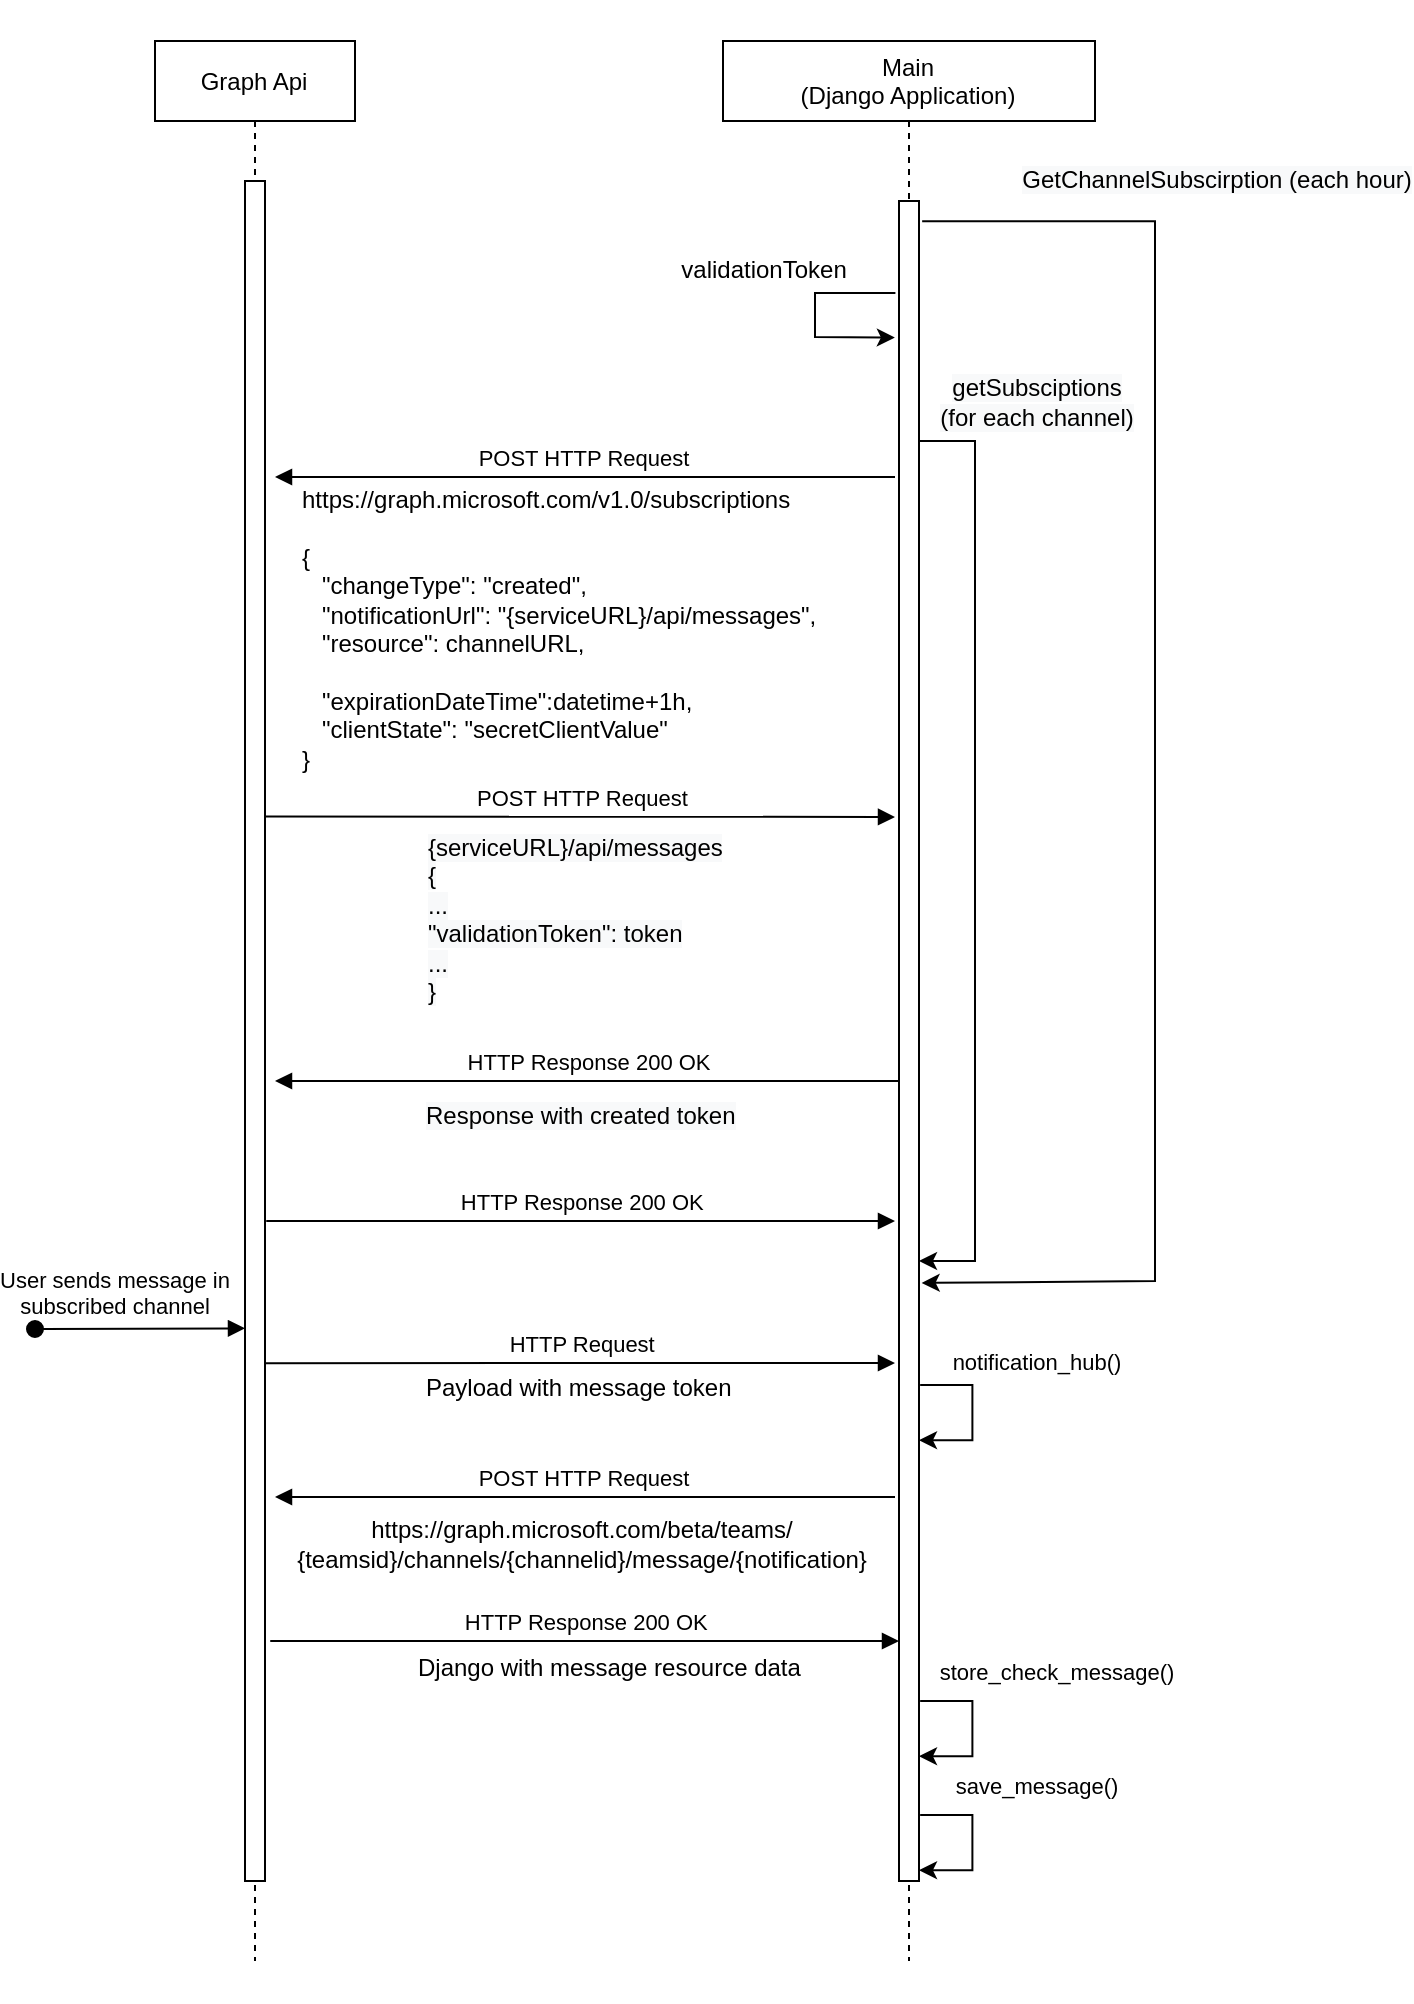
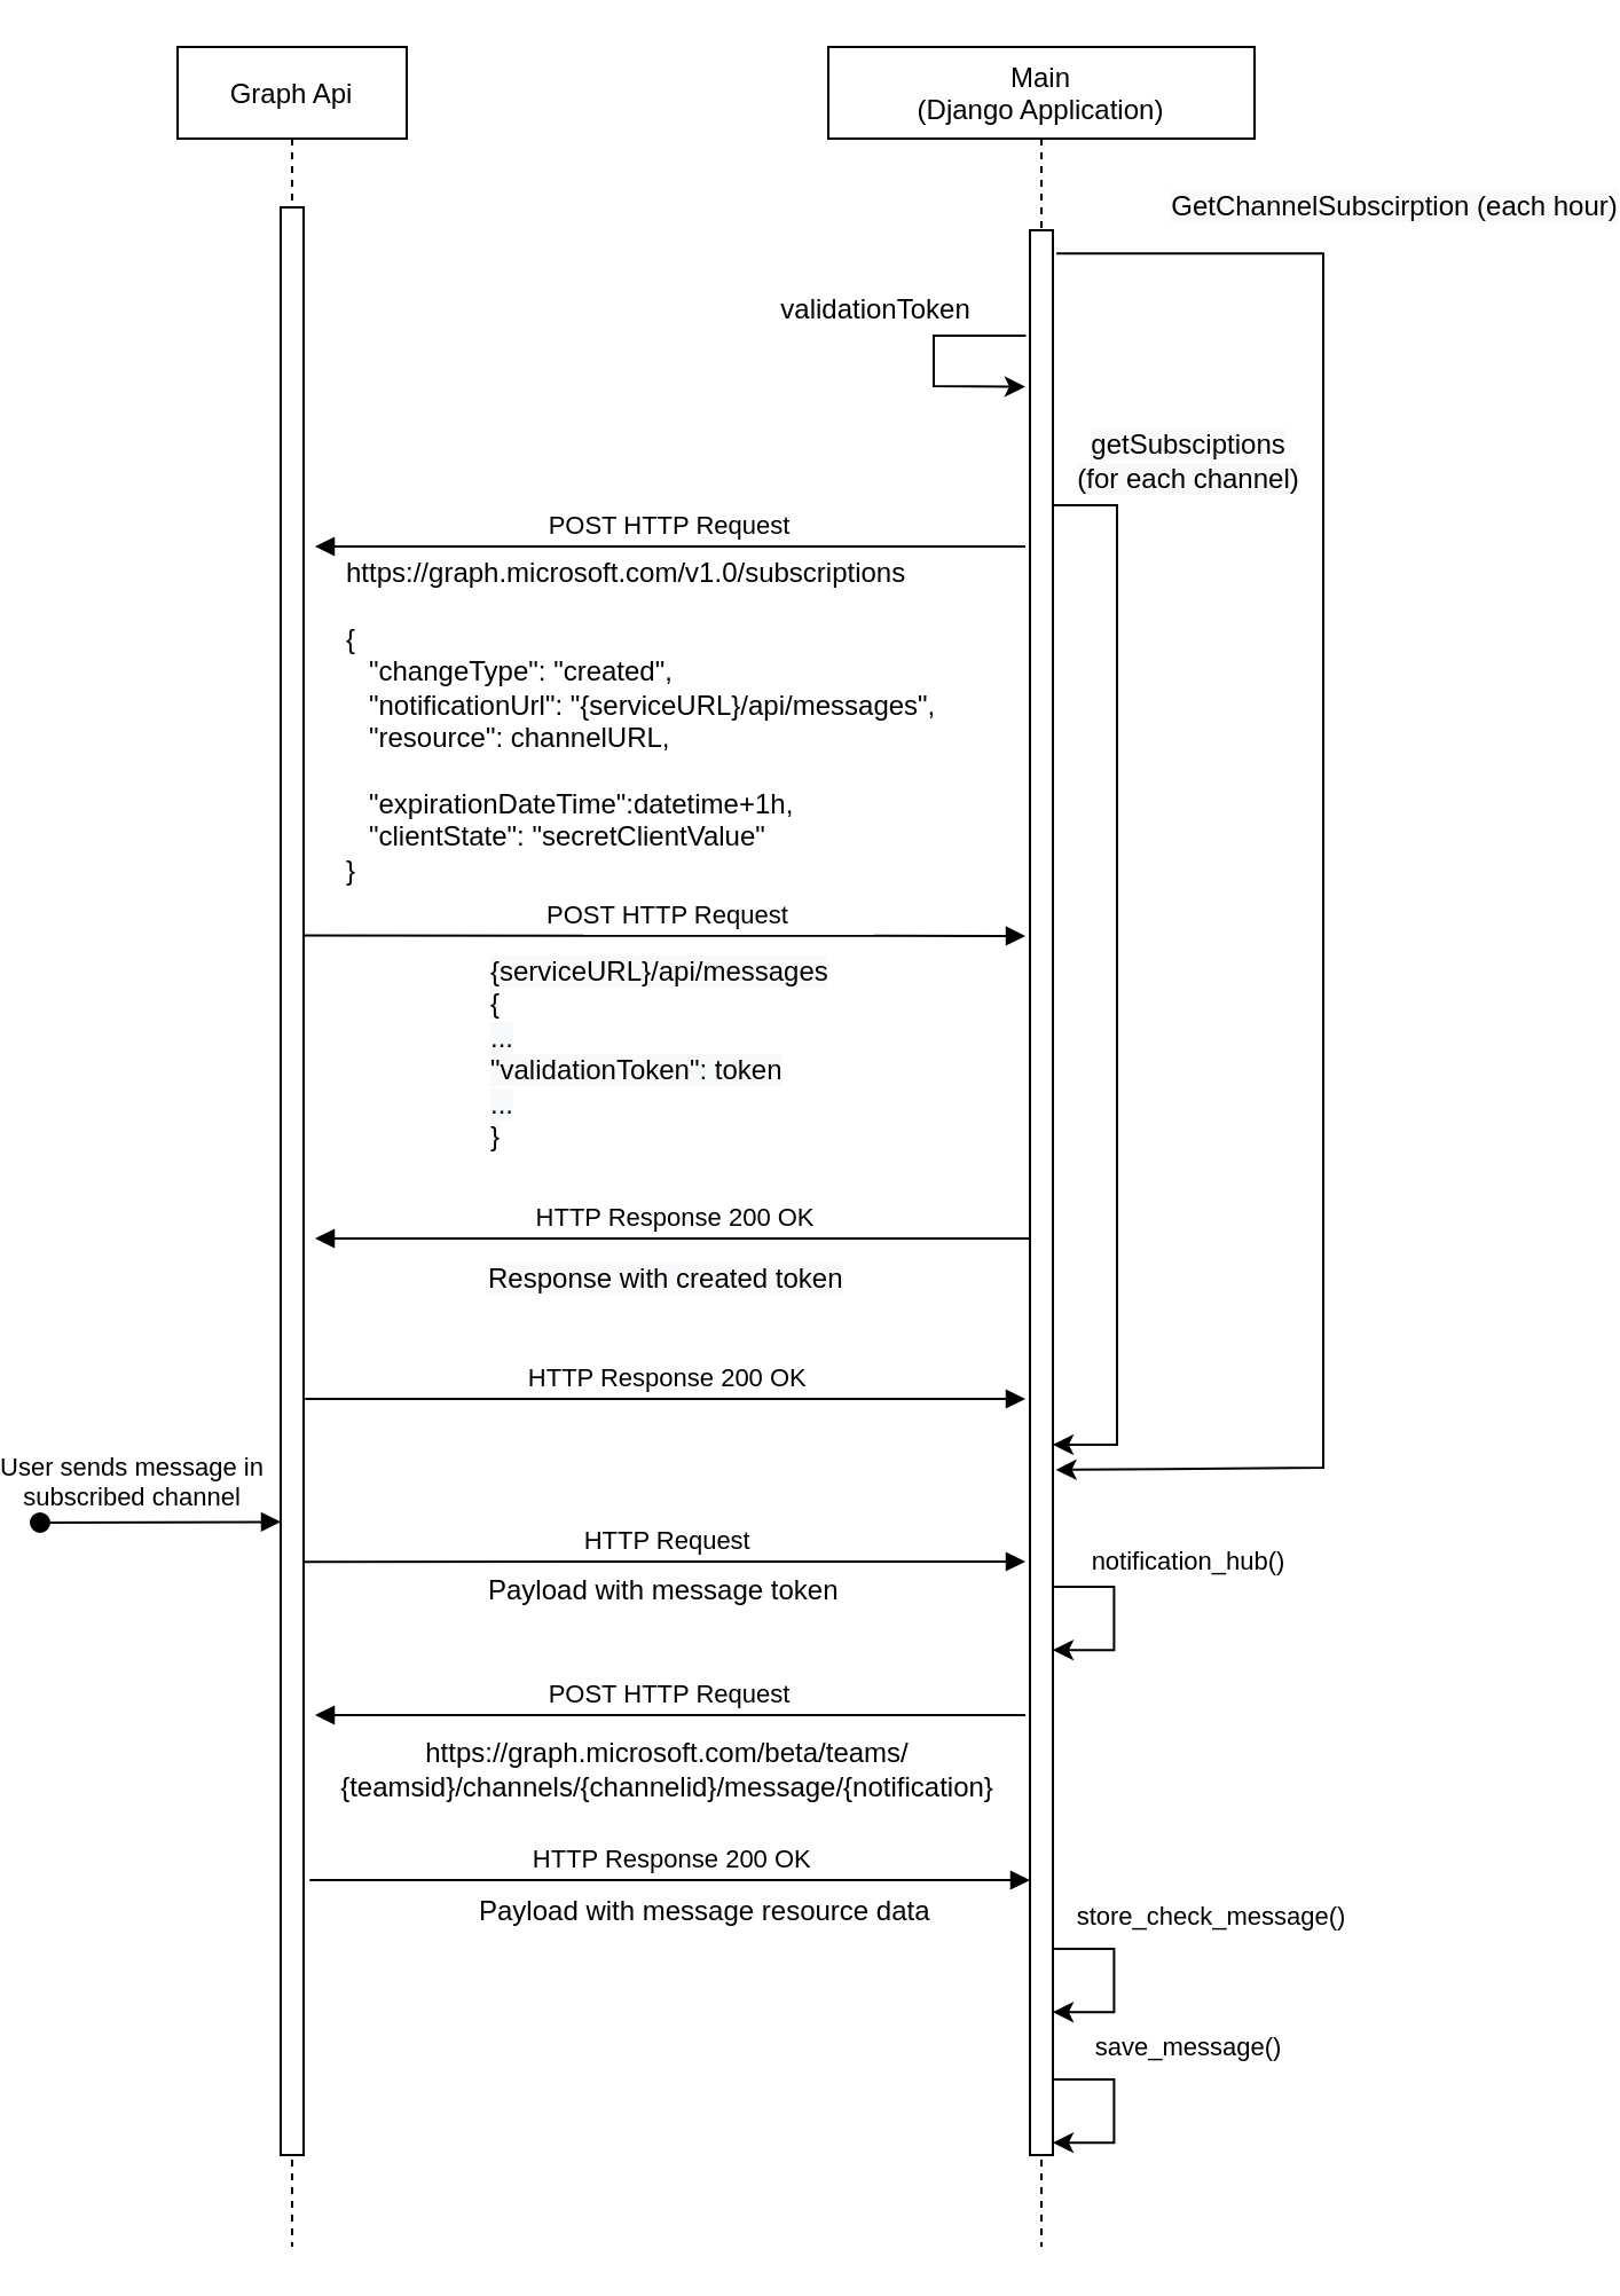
- <mxCell id="31" value="&lt;font face=&quot;helvetica&quot;&gt;Django with message resource data&lt;/font&gt;" style="text;whiteSpace=wrap;html=1;" parent="1" vertex="1"><mxGeometry x="150" y="820" width="225" height="30" as="geometry" /></mxCell>
+ <mxCell id="31" value="&lt;font face=&quot;helvetica&quot;&gt;Payload with message resource data&lt;/font&gt;" style="text;whiteSpace=wrap;html=1;" parent="1" vertex="1"><mxGeometry x="150" y="820" width="225" height="30" as="geometry" /></mxCell>
